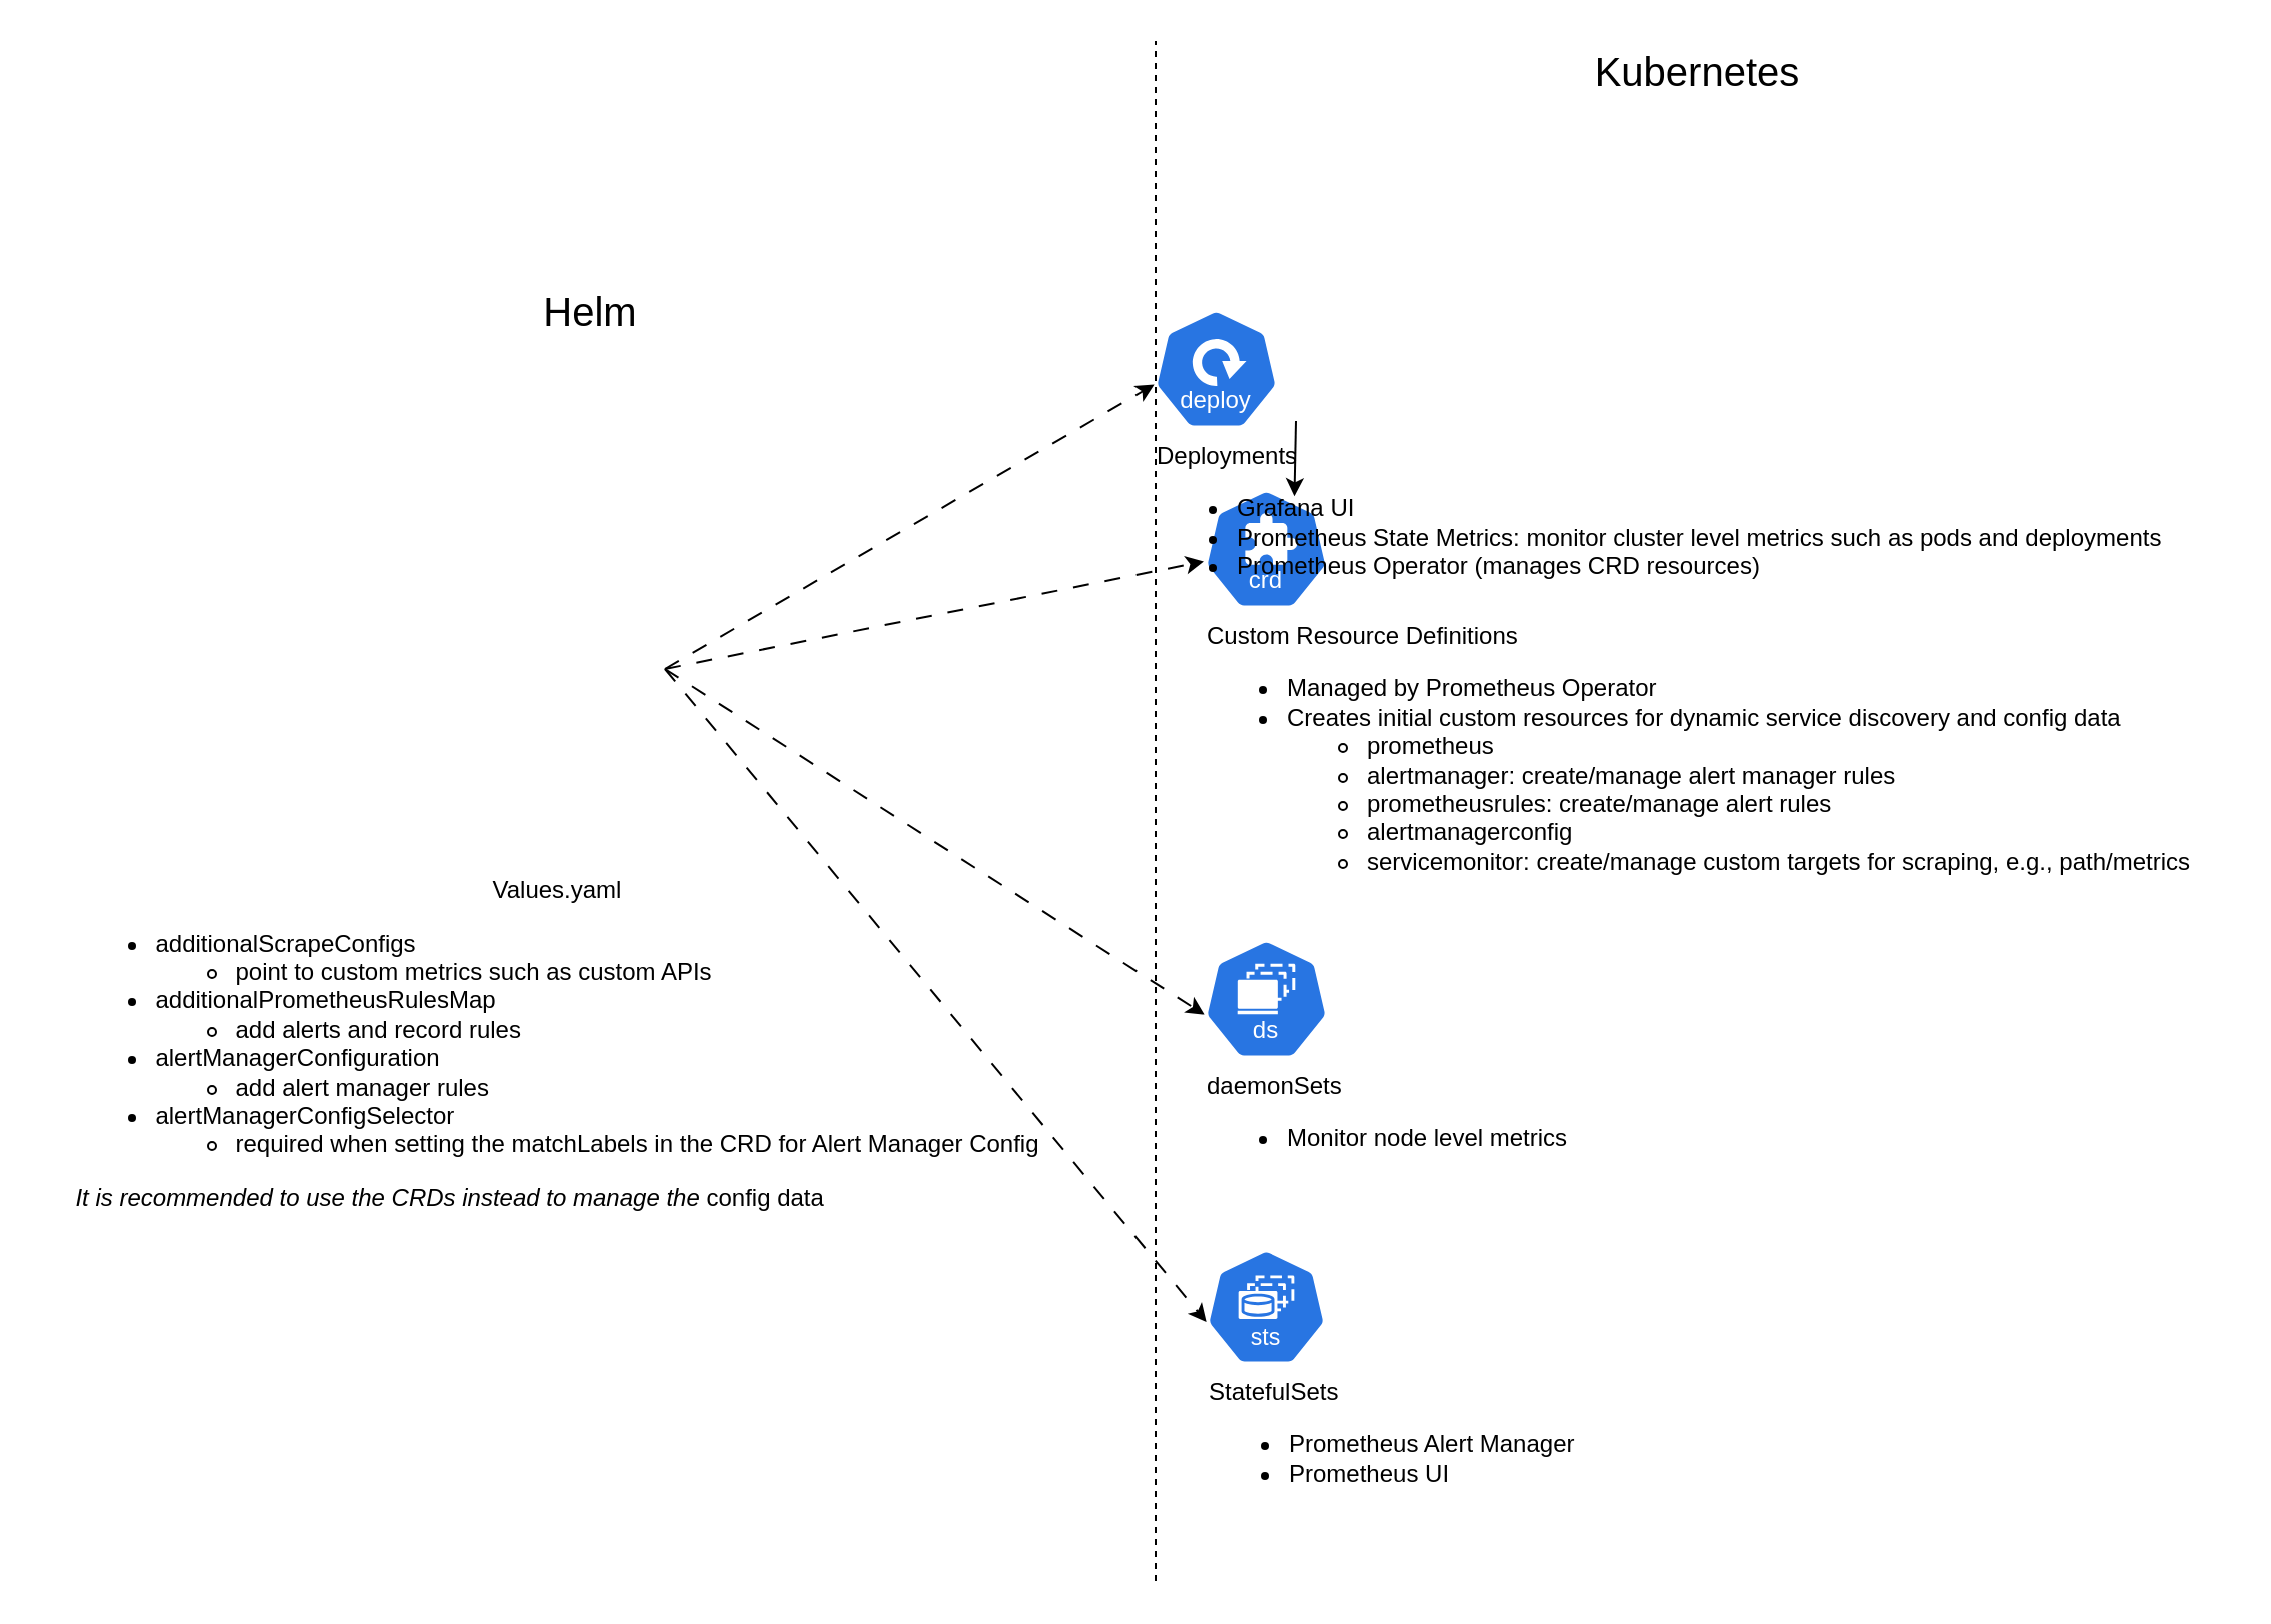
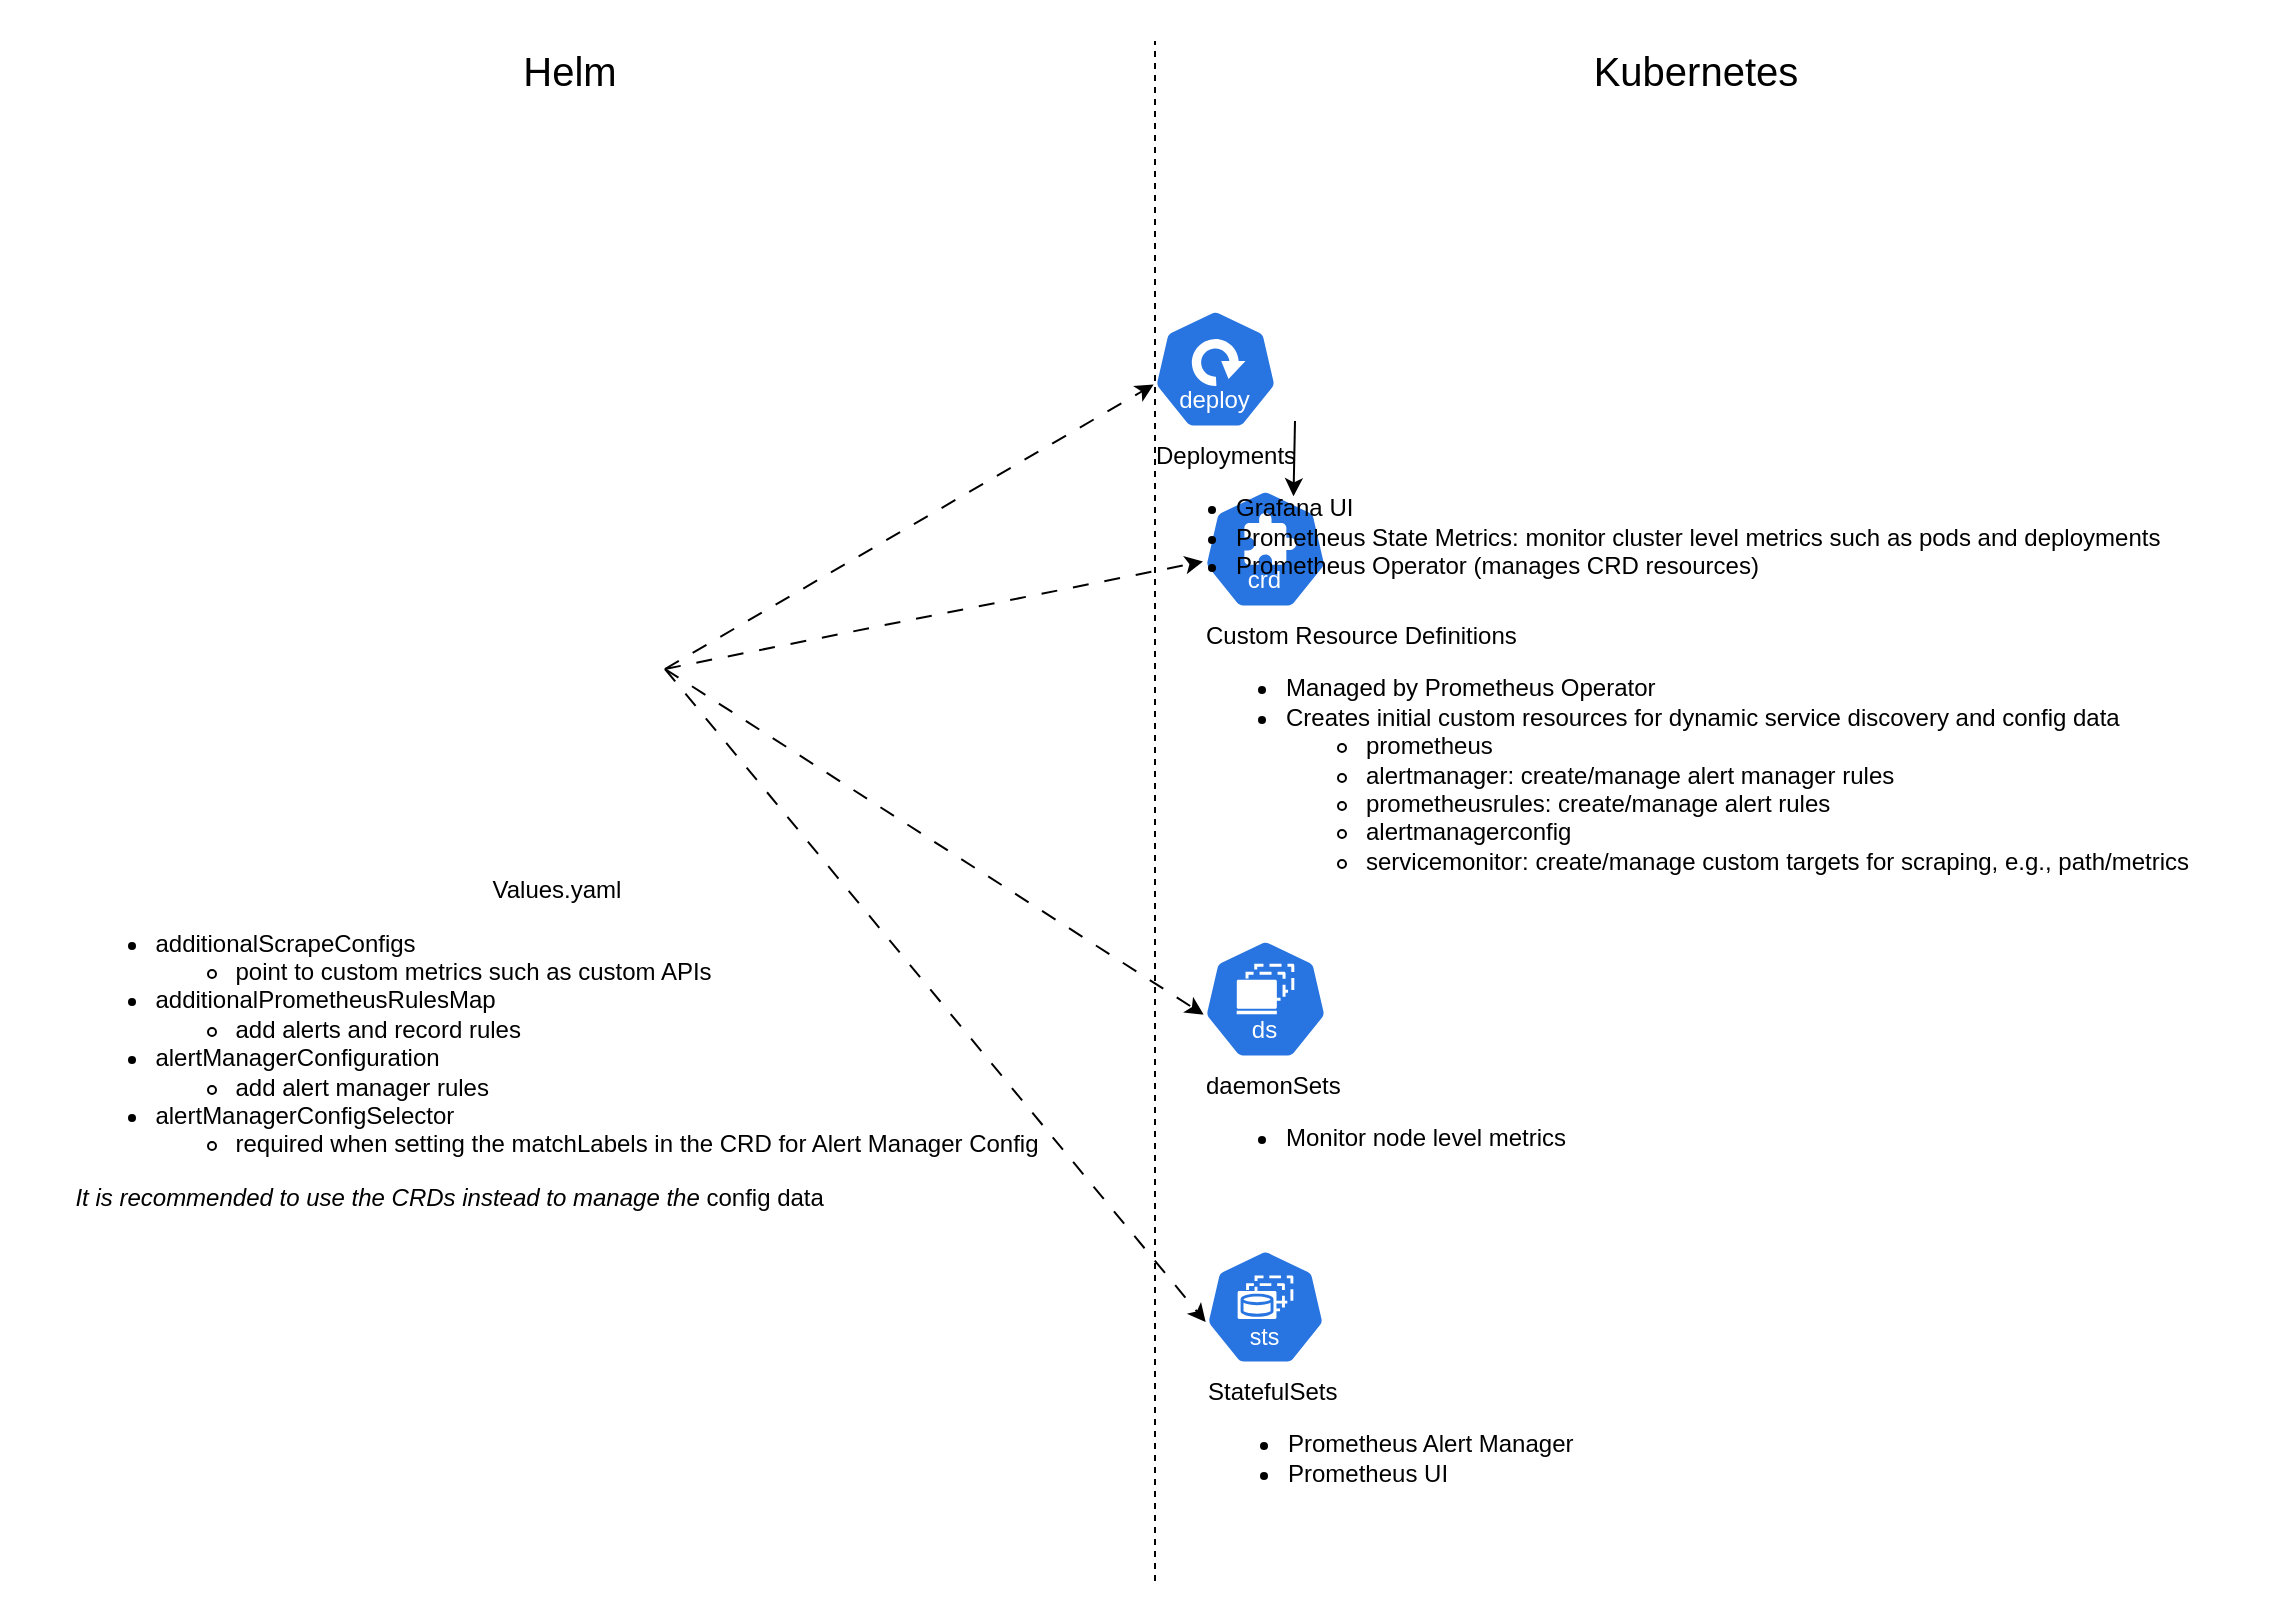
- <mxCell id="8" value="&lt;span style=&quot;font-size: 20px;&quot;&gt;Helm&lt;/span&gt;" style="text;html=1;align=center;verticalAlign=middle;whiteSpace=wrap;rounded=0;" parent="1" vertex="1"><mxGeometry x="30" y="140" width="530" height="30" as="geometry" /></mxCell>
+ <mxCell id="8" value="&lt;span style=&quot;font-size: 20px;&quot;&gt;Helm&lt;/span&gt;" style="text;html=1;align=center;verticalAlign=middle;whiteSpace=wrap;rounded=0;" parent="1" vertex="1"><mxGeometry x="20" y="20" width="530" height="30" as="geometry" /></mxCell>
